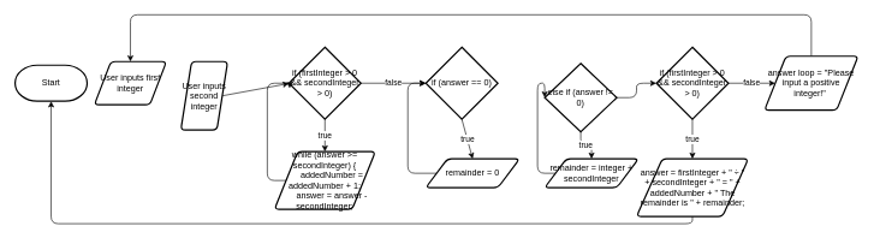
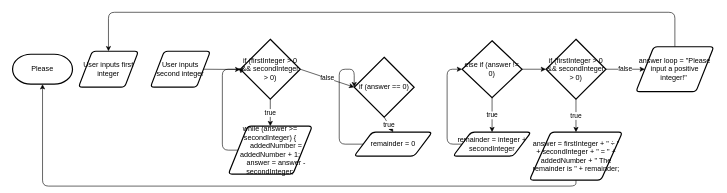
- <mxCell id="2" value="Start" style="strokeWidth=2;html=1;shape=mxgraph.flowchart.terminator;whiteSpace=wrap;" vertex="1" parent="1"><mxGeometry x="20" y="90" width="100" height="50" as="geometry" /></mxCell>
+ <mxCell id="2" value="Please" style="strokeWidth=2;html=1;shape=mxgraph.flowchart.terminator;whiteSpace=wrap;" vertex="1" parent="1"><mxGeometry x="20" y="90" width="100" height="50" as="geometry" /></mxCell>
- <mxCell id="7" value="if (answer == 0)" style="strokeWidth=2;html=1;shape=mxgraph.flowchart.decision;whiteSpace=wrap;" vertex="1" parent="1"><mxGeometry x="590" y="65" width="100" height="100" as="geometry" /></mxCell>
+ <mxCell id="7" value="if (answer == 0)" style="strokeWidth=2;html=1;shape=mxgraph.flowchart.decision;whiteSpace=wrap;" vertex="1" parent="1"><mxGeometry x="590" y="95" width="100" height="100" as="geometry" /></mxCell>
- <mxCell id="26" value="User inputs second integer" style="shape=parallelogram;html=1;strokeWidth=2;perimeter=parallelogramPerimeter;whiteSpace=wrap;rounded=1;arcSize=12;size=0.23;" vertex="1" parent="1"><mxGeometry x="250" y="85" width="65" height="95" as="geometry" /></mxCell>
+ <mxCell id="26" value="User inputs second integer" style="shape=parallelogram;html=1;strokeWidth=2;perimeter=parallelogramPerimeter;whiteSpace=wrap;rounded=1;arcSize=12;size=0.23;" vertex="1" parent="1"><mxGeometry x="250" y="85" width="100" height="60" as="geometry" /></mxCell>
- <mxCell id="10" value="else if (answer != 0)" style="strokeWidth=2;html=1;shape=mxgraph.flowchart.decision;whiteSpace=wrap;" vertex="1" parent="1"><mxGeometry x="755" y="87.5" width="100" height="95" as="geometry" /></mxCell>
+ <mxCell id="10" value="else if (answer != 0)" style="strokeWidth=2;html=1;shape=mxgraph.flowchart.decision;whiteSpace=wrap;" vertex="1" parent="1"><mxGeometry x="770" y="67.5" width="100" height="95" as="geometry" /></mxCell>
